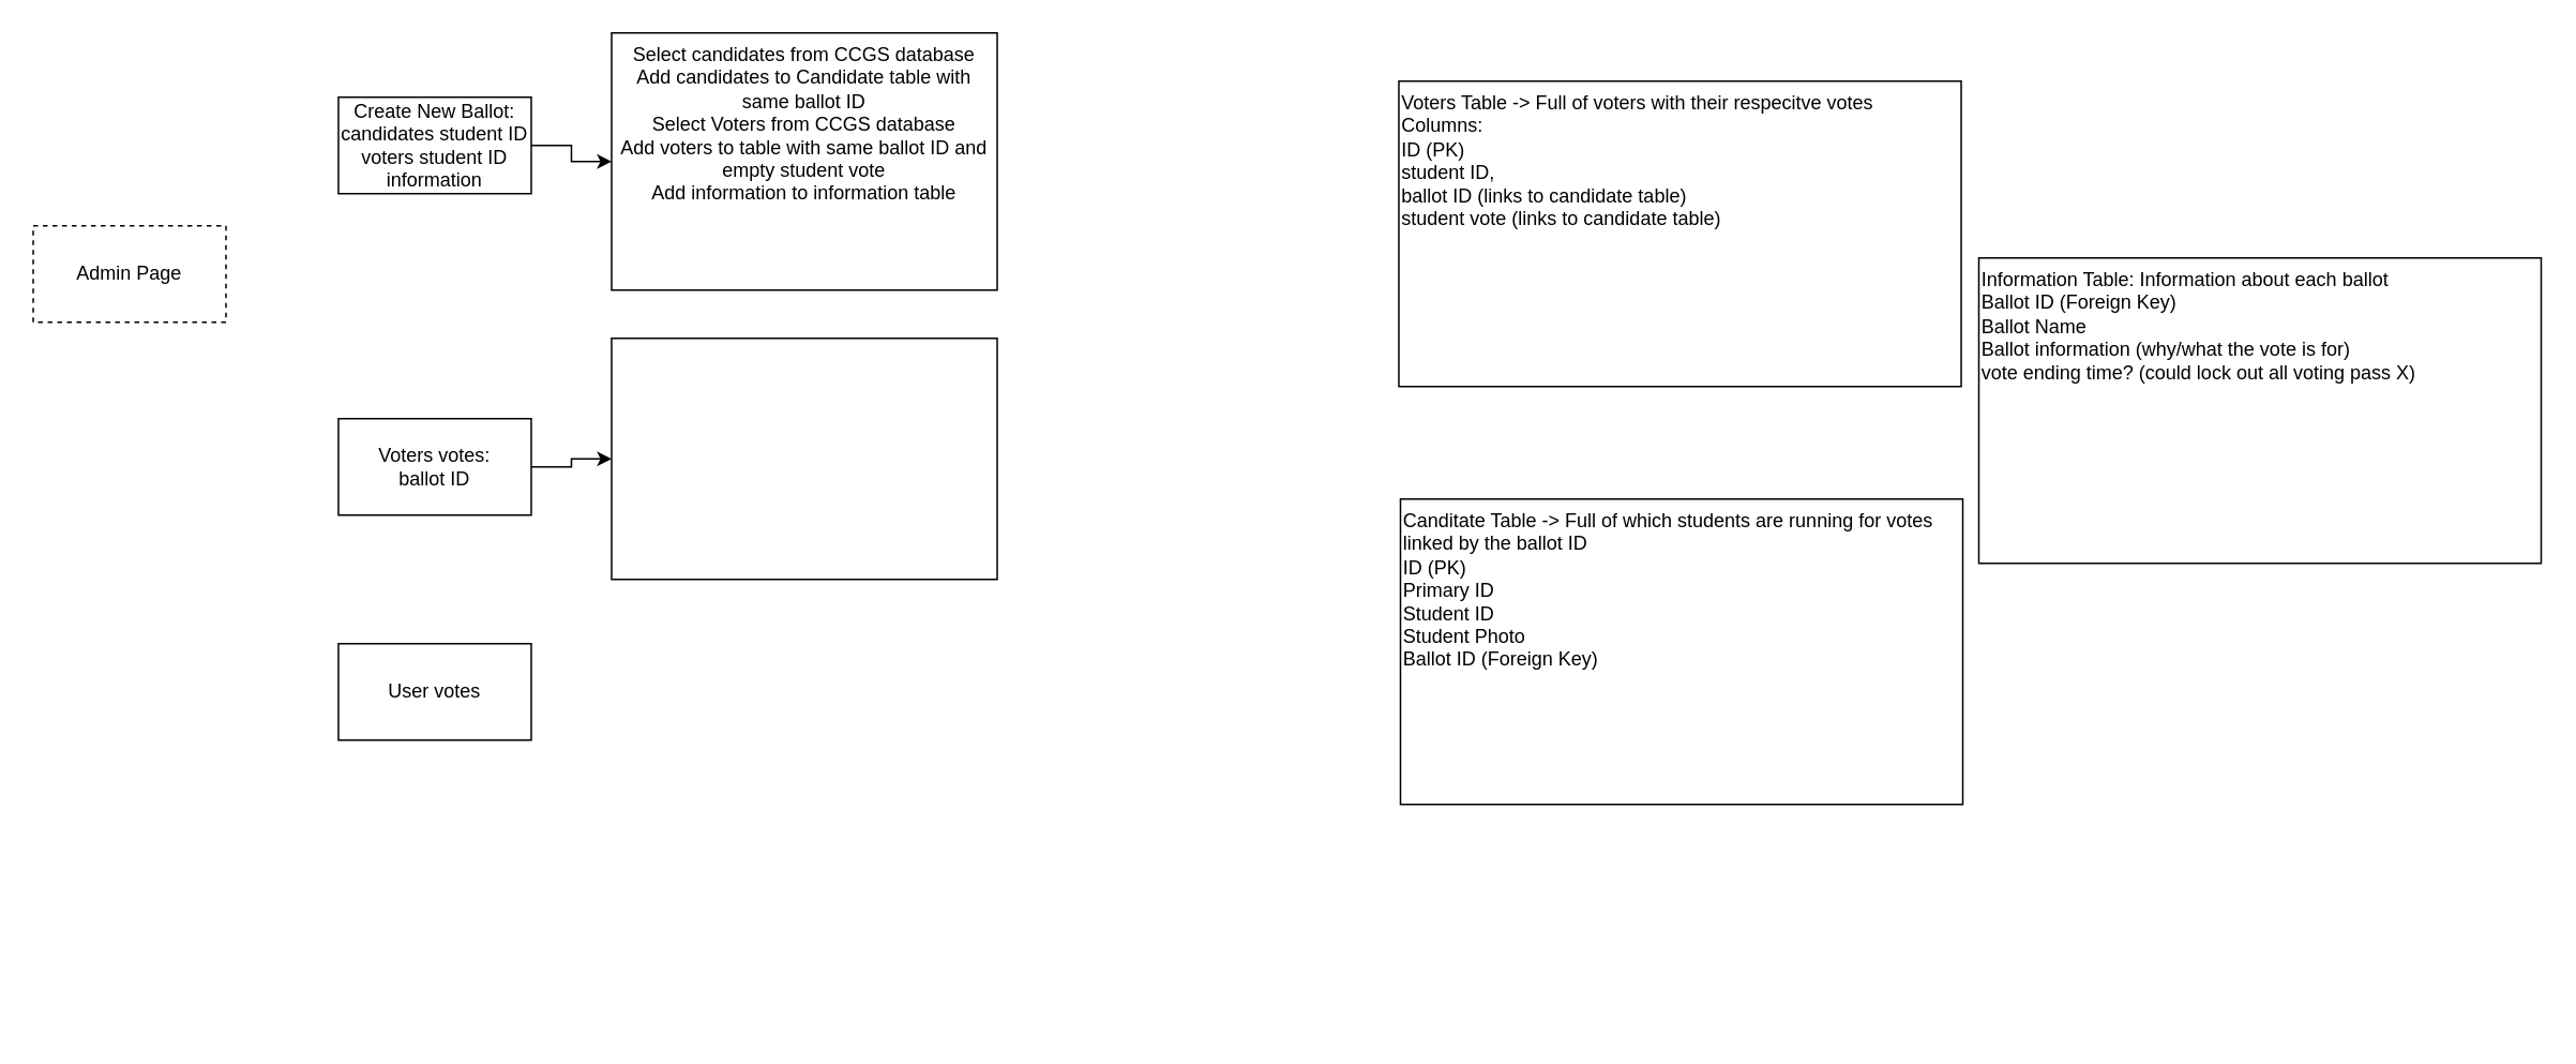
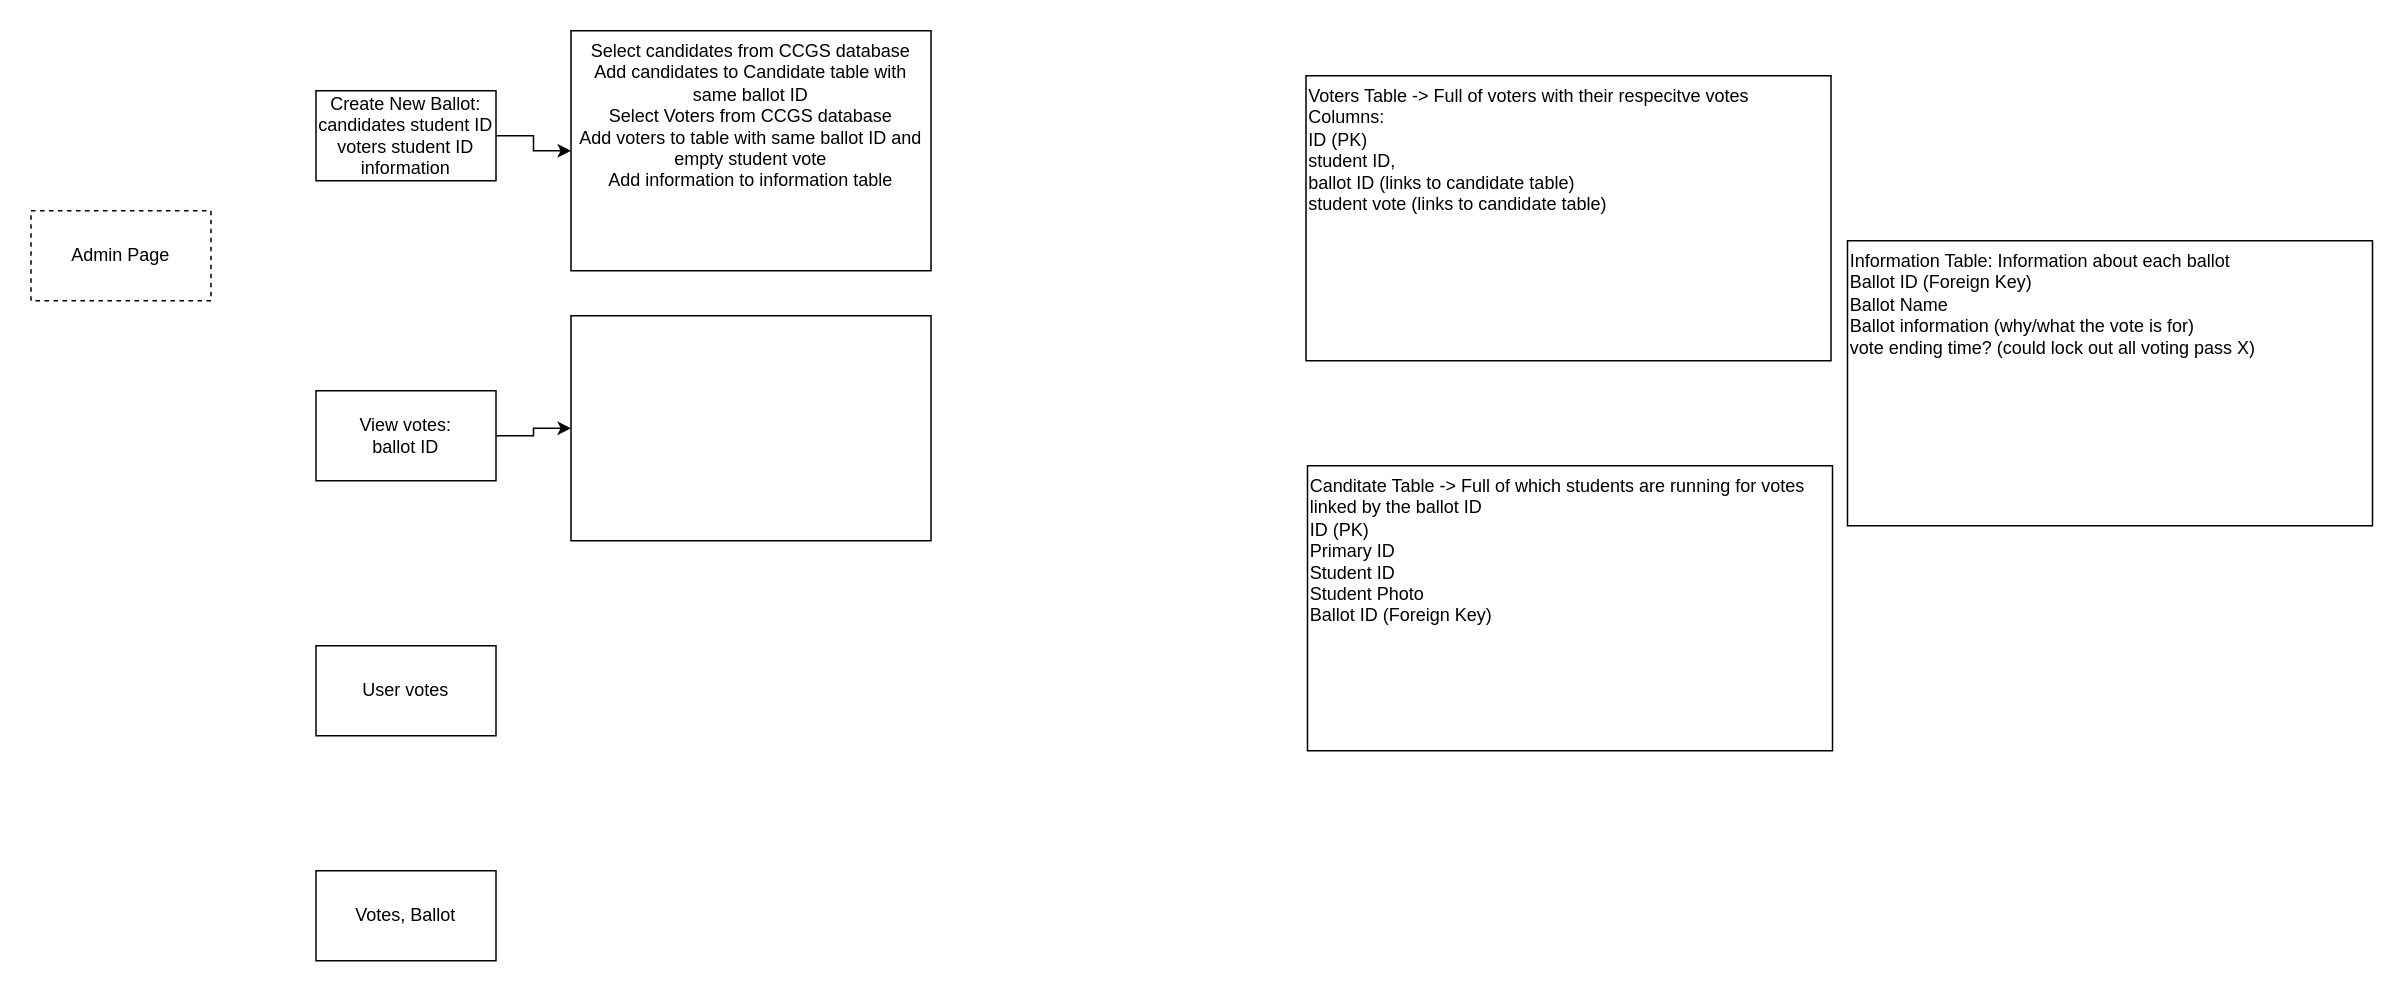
- <mxCell id="9" value="Voters votes:&lt;br&gt;ballot ID" style="rounded=0;whiteSpace=wrap;html=1;" vertex="1" parent="1"><mxGeometry x="210" y="260" width="120" height="60" as="geometry" /></mxCell>
+ <mxCell id="9" value="View votes:&lt;br&gt;ballot ID" style="rounded=0;whiteSpace=wrap;html=1;" vertex="1" parent="1"><mxGeometry x="210" y="260" width="120" height="60" as="geometry" /></mxCell>
- <mxCell id="11" value="User votes" style="rounded=0;whiteSpace=wrap;html=1;" vertex="1" parent="1"><mxGeometry x="210" y="400" width="120" height="60" as="geometry" /></mxCell>
+ <mxCell id="11" value="User votes" style="rounded=0;whiteSpace=wrap;html=1;" vertex="1" parent="1"><mxGeometry x="210" y="430" width="120" height="60" as="geometry" /></mxCell>
+ <mxCell id="12" value="Votes, Ballot" style="rounded=0;whiteSpace=wrap;html=1;" vertex="1" parent="1"><mxGeometry x="210" y="580" width="120" height="60" as="geometry" /></mxCell>
